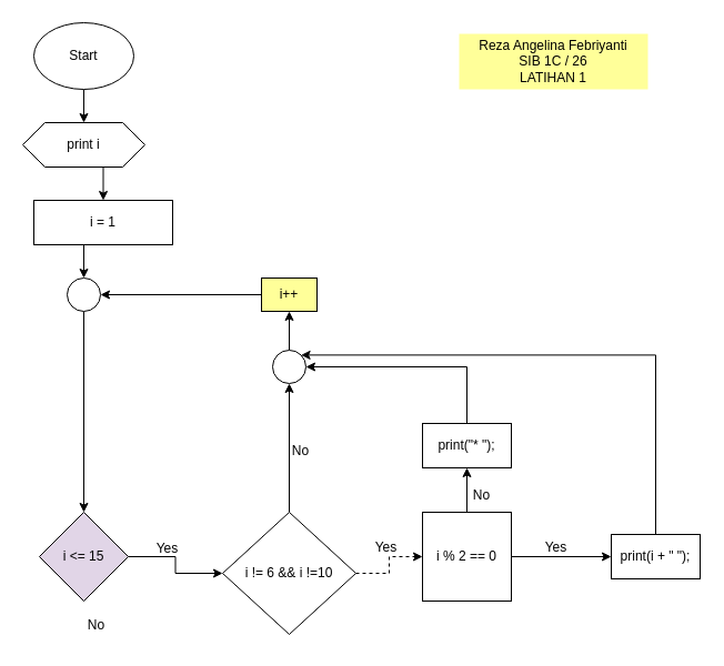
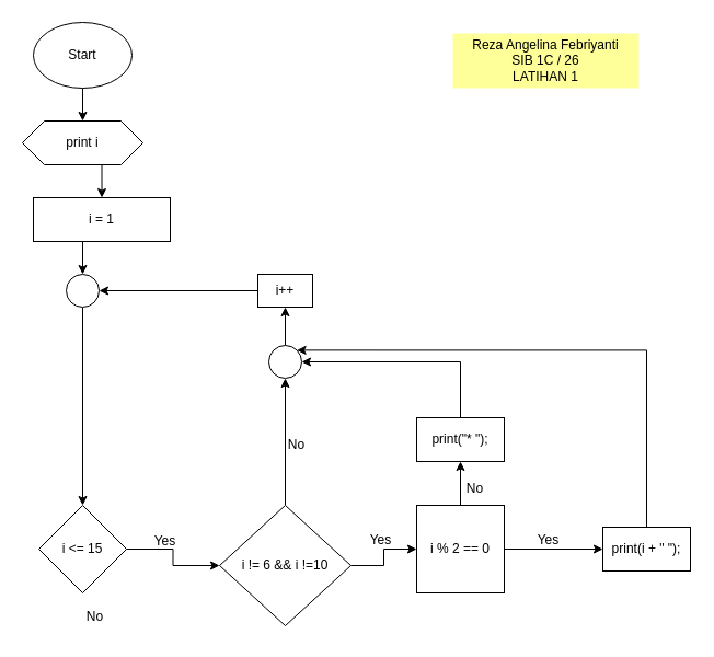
- <mxCell id="9" value="i++" style="rounded=0;whiteSpace=wrap;html=1;fillColor=#ffff99;" vertex="1" parent="1"><mxGeometry x="235" y="250" width="50" height="30" as="geometry" /></mxCell>
+ <mxCell id="9" value="i++" style="rounded=0;whiteSpace=wrap;html=1;" vertex="1" parent="1"><mxGeometry x="235" y="250" width="50" height="30" as="geometry" /></mxCell>
- <mxCell id="11" value="i &amp;lt;= 15" style="rhombus;whiteSpace=wrap;html=1;fillColor=#e1d5e7;" vertex="1" parent="1"><mxGeometry x="35" y="461" width="80" height="80" as="geometry" /></mxCell>
+ <mxCell id="11" value="i &amp;lt;= 15" style="rhombus;whiteSpace=wrap;html=1;" vertex="1" parent="1"><mxGeometry x="35" y="461" width="80" height="80" as="geometry" /></mxCell>
- <mxCell id="14" style="edgeStyle=orthogonalEdgeStyle;rounded=0;orthogonalLoop=1;jettySize=auto;html=1;exitX=1;exitY=0.5;exitDx=0;exitDy=0;dashed=1;" edge="1" parent="1" source="16" target="21"><mxGeometry relative="1" as="geometry" /></mxCell>
+ <mxCell id="14" style="edgeStyle=orthogonalEdgeStyle;rounded=0;orthogonalLoop=1;jettySize=auto;html=1;exitX=1;exitY=0.5;exitDx=0;exitDy=0;" edge="1" parent="1" source="16" target="21"><mxGeometry relative="1" as="geometry" /></mxCell>
